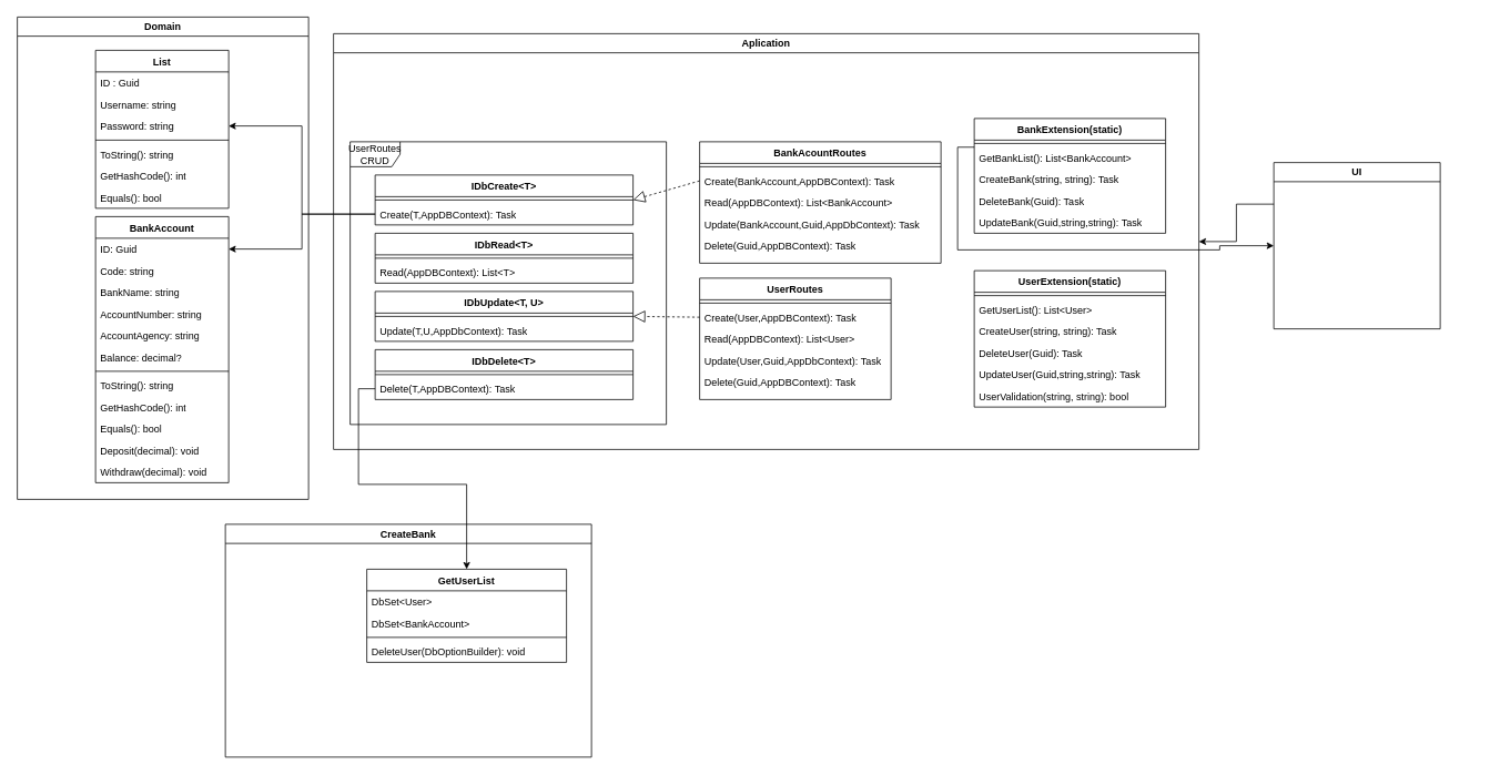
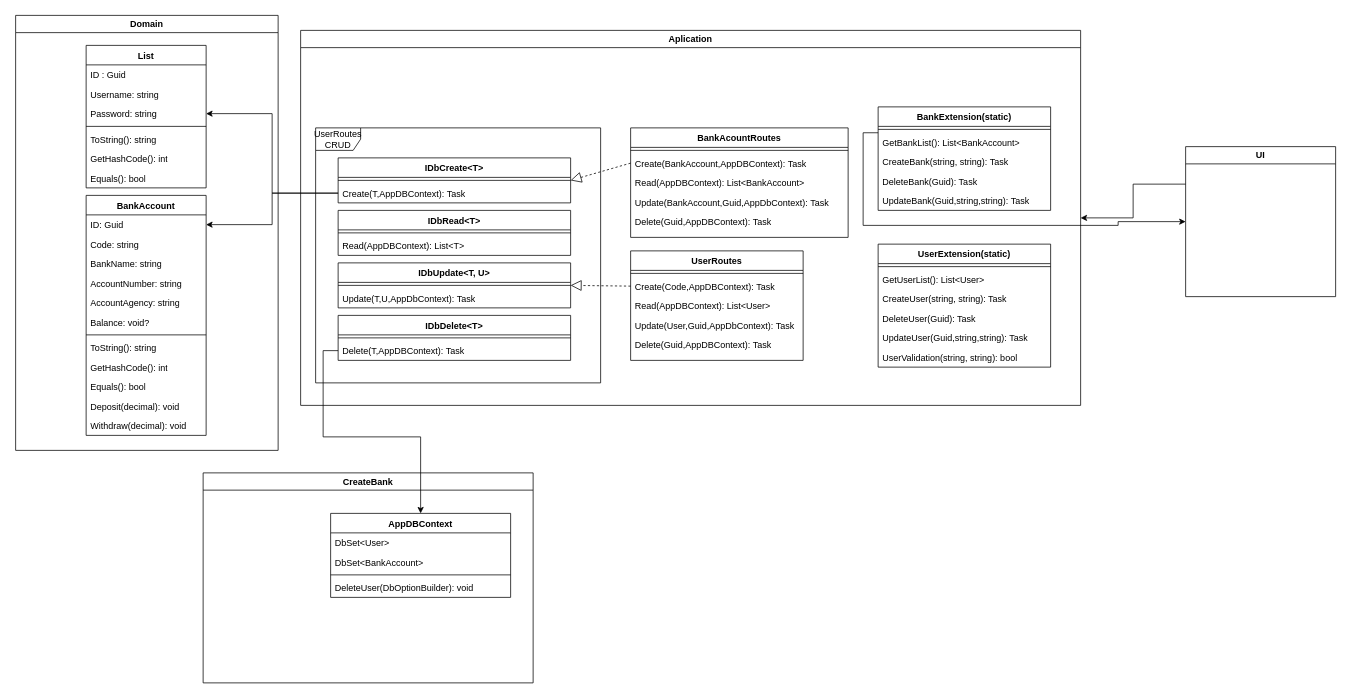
- <mxCell id="76" value="UI" style="swimlane;whiteSpace=wrap;html=1;" parent="1" vertex="1"><mxGeometry x="1530" y="195" width="200" height="200" as="geometry" /></mxCell>
+ <mxCell id="76" value="UI" style="swimlane;whiteSpace=wrap;html=1;" parent="1" vertex="1"><mxGeometry x="1580" y="195" width="200" height="200" as="geometry" /></mxCell>
- <mxCell id="4" value="Create(User,AppDBContext): Task" style="text;strokeColor=none;fillColor=none;align=left;verticalAlign=top;spacingLeft=4;spacingRight=4;overflow=hidden;rotatable=0;points=[[0,0.5],[1,0.5]];portConstraint=eastwest;whiteSpace=wrap;html=1;" parent="2" vertex="1"><mxGeometry y="34" width="230" height="26" as="geometry" /></mxCell>
+ <mxCell id="4" value="Create(Code,AppDBContext): Task" style="text;strokeColor=none;fillColor=none;align=left;verticalAlign=top;spacingLeft=4;spacingRight=4;overflow=hidden;rotatable=0;points=[[0,0.5],[1,0.5]];portConstraint=eastwest;whiteSpace=wrap;html=1;" parent="2" vertex="1"><mxGeometry y="34" width="230" height="26" as="geometry" /></mxCell>
- <mxCell id="42" value="Balance: decimal?" style="text;strokeColor=none;fillColor=none;align=left;verticalAlign=top;spacingLeft=4;spacingRight=4;overflow=hidden;rotatable=0;points=[[0,0.5],[1,0.5]];portConstraint=eastwest;whiteSpace=wrap;html=1;" parent="36" vertex="1"><mxGeometry y="156" width="160" height="26" as="geometry" /></mxCell>
+ <mxCell id="42" value="Balance: void?" style="text;strokeColor=none;fillColor=none;align=left;verticalAlign=top;spacingLeft=4;spacingRight=4;overflow=hidden;rotatable=0;points=[[0,0.5],[1,0.5]];portConstraint=eastwest;whiteSpace=wrap;html=1;" parent="36" vertex="1"><mxGeometry y="156" width="160" height="26" as="geometry" /></mxCell>
- <mxCell id="50" value="GetUserList" style="swimlane;fontStyle=1;align=center;verticalAlign=top;childLayout=stackLayout;horizontal=1;startSize=26;horizontalStack=0;resizeParent=1;resizeParentMax=0;resizeLast=0;collapsible=1;marginBottom=0;whiteSpace=wrap;html=1;" parent="49" vertex="1"><mxGeometry x="170" y="54" width="240" height="112" as="geometry" /></mxCell>
+ <mxCell id="50" value="AppDBContext" style="swimlane;fontStyle=1;align=center;verticalAlign=top;childLayout=stackLayout;horizontal=1;startSize=26;horizontalStack=0;resizeParent=1;resizeParentMax=0;resizeLast=0;collapsible=1;marginBottom=0;whiteSpace=wrap;html=1;" parent="49" vertex="1"><mxGeometry x="170" y="54" width="240" height="112" as="geometry" /></mxCell>
